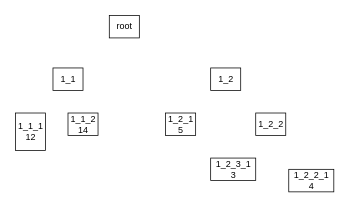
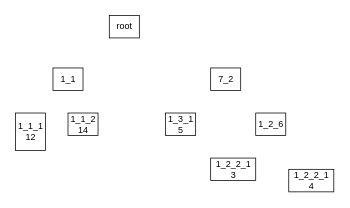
- <mxCell id="6" value="1_2" style="html=1;" vertex="1" parent="1"><mxGeometry x="280" y="90" width="40" height="30" as="geometry" /></mxCell>
+ <mxCell id="6" value="7_2" style="html=1;" vertex="1" parent="1"><mxGeometry x="280" y="90" width="40" height="30" as="geometry" /></mxCell>
- <mxCell id="7" value="1_2_1&lt;br&gt;5" style="html=1;" vertex="1" parent="1"><mxGeometry x="220" y="150" width="40" height="30" as="geometry" /></mxCell>
+ <mxCell id="7" value="1_3_1&lt;br&gt;5" style="html=1;" vertex="1" parent="1"><mxGeometry x="220" y="150" width="40" height="30" as="geometry" /></mxCell>
- <mxCell id="8" value="1_2_2" style="html=1;" vertex="1" parent="1"><mxGeometry x="340" y="150" width="40" height="30" as="geometry" /></mxCell>
+ <mxCell id="8" value="1_2_6" style="html=1;" vertex="1" parent="1"><mxGeometry x="340" y="150" width="40" height="30" as="geometry" /></mxCell>
- <mxCell id="9" value="1_2_3_1&lt;br&gt;3" style="html=1;" vertex="1" parent="1"><mxGeometry x="280" y="210" width="60" height="30" as="geometry" /></mxCell>
+ <mxCell id="9" value="1_2_2_1&lt;br&gt;3" style="html=1;" vertex="1" parent="1"><mxGeometry x="280" y="210" width="60" height="30" as="geometry" /></mxCell>
